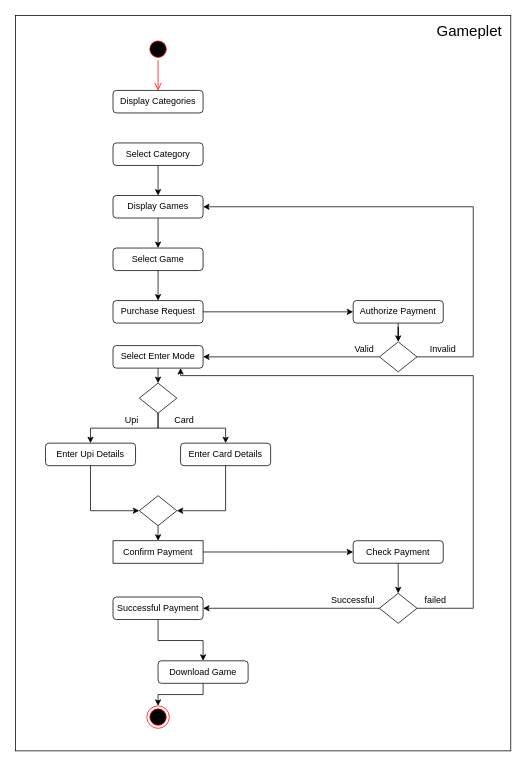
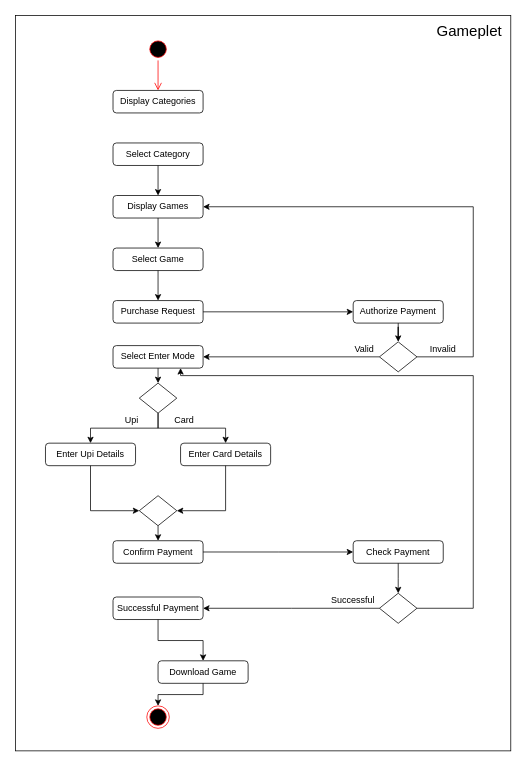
- <mxCell id="28" value="Confirm Payment" style="whiteSpace=wrap;html=1;strokeWidth=1;fillColor=none;gradientColor=none;rounded=0;" parent="1" vertex="1"><mxGeometry x="150" y="720" width="120" height="30" as="geometry" /></mxCell>
+ <mxCell id="28" value="Confirm Payment" style="rounded=1;whiteSpace=wrap;html=1;strokeWidth=1;fillColor=none;gradientColor=none;" parent="1" vertex="1"><mxGeometry x="150" y="720" width="120" height="30" as="geometry" /></mxCell>
- <mxCell id="44" value="failed" style="text;html=1;strokeColor=none;fillColor=none;align=center;verticalAlign=middle;whiteSpace=wrap;rounded=0;" parent="1" vertex="1"><mxGeometry x="560" y="790" width="40" height="20" as="geometry" /></mxCell>
